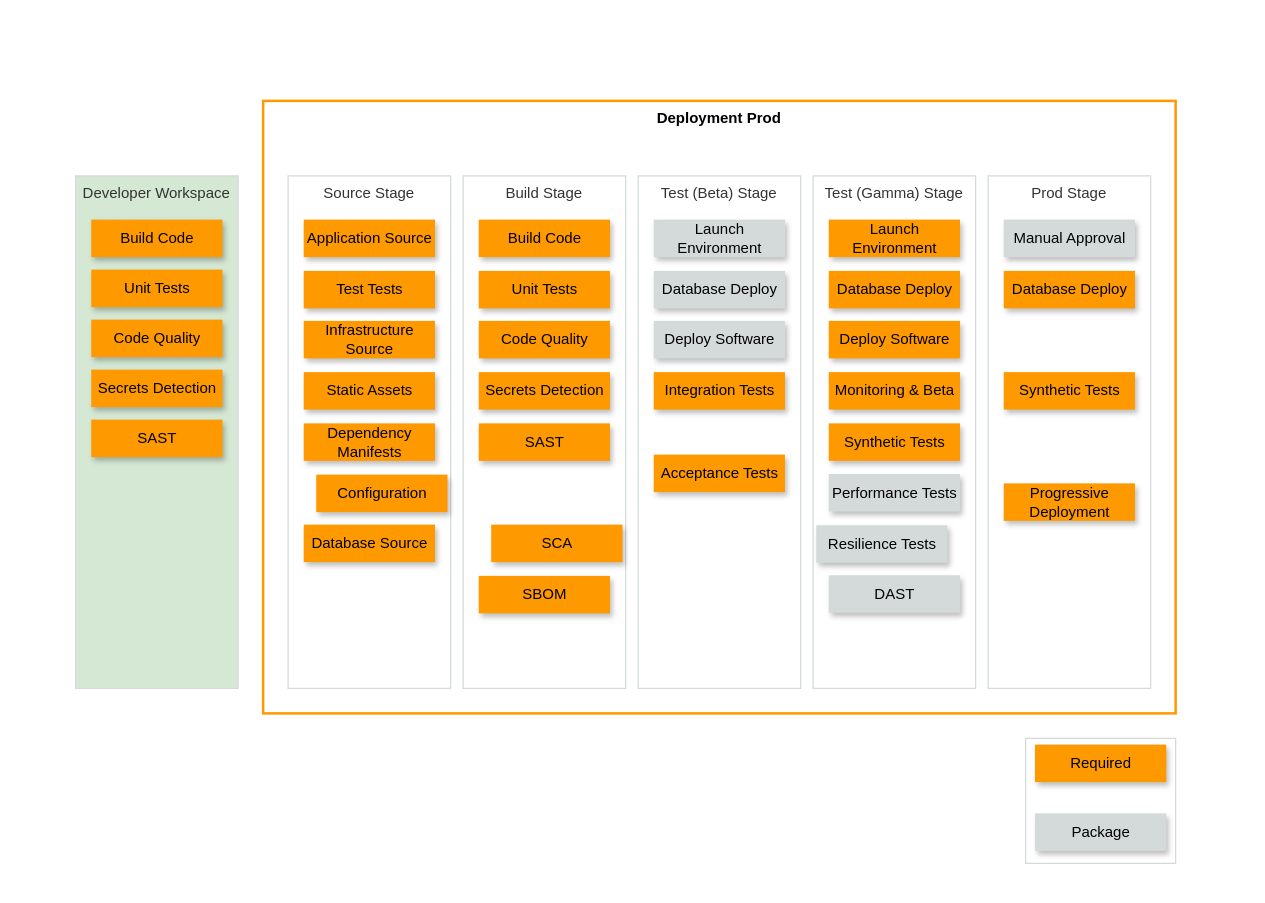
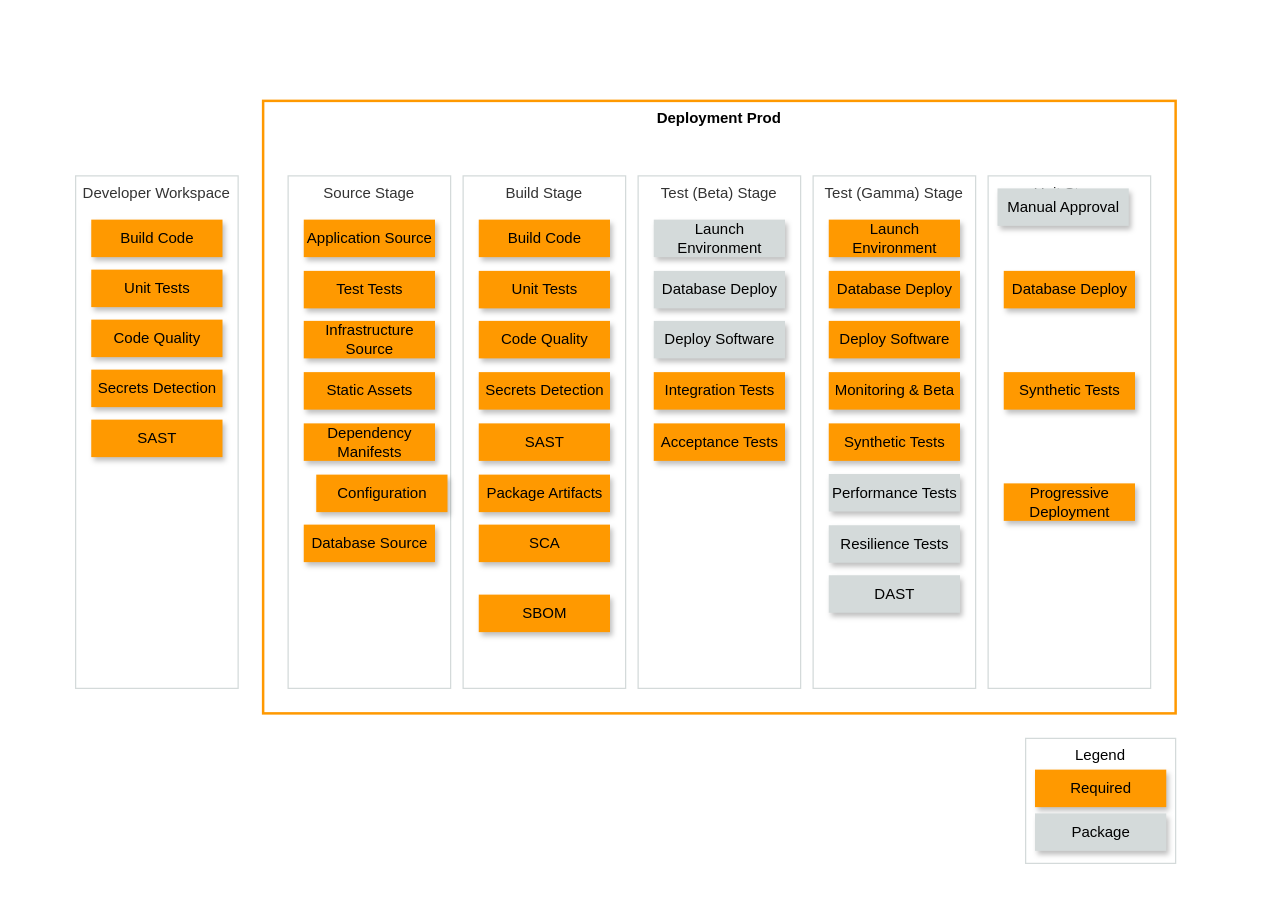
- <mxCell id="3" value="Developer Workspace" style="fillColor=#d5e8d4;strokeColor=#D4DADA;verticalAlign=top;fontStyle=0;fontColor=#333333;shadow=0;" vertex="1" parent="1"><mxGeometry x="60" y="140" width="130" height="410" as="geometry" /></mxCell>
+ <mxCell id="3" value="Developer Workspace" style="fillColor=#FFFFFF;strokeColor=#D4DADA;verticalAlign=top;fontStyle=0;fontColor=#333333;shadow=0;" vertex="1" parent="1"><mxGeometry x="60" y="140" width="130" height="410" as="geometry" /></mxCell>
- <mxCell id="17" value="Prod Stage" style="fillColor=#FFFFFF;strokeColor=#D4DADA;verticalAlign=top;fontStyle=0;fontColor=#333333;shadow=0;glass=0;sketch=0;" vertex="1" parent="1"><mxGeometry x="790" y="140" width="130" height="410" as="geometry" /></mxCell>
+ <mxCell id="17" value="Unit Stage" style="fillColor=#FFFFFF;strokeColor=#D4DADA;verticalAlign=top;fontStyle=0;fontColor=#333333;shadow=0;glass=0;sketch=0;" vertex="1" parent="1"><mxGeometry x="790" y="140" width="130" height="410" as="geometry" /></mxCell>
- <mxCell id="46" value="Manual Approval" style="rounded=0;whiteSpace=wrap;html=1;fillColor=#D4DADA;strokeColor=none;fontColor=#000000;shadow=1;" vertex="1" parent="1"><mxGeometry x="802.5" y="175" width="105" height="30" as="geometry" /></mxCell>
+ <mxCell id="46" value="Manual Approval" style="rounded=0;whiteSpace=wrap;html=1;fillColor=#D4DADA;strokeColor=none;fontColor=#000000;shadow=1;" vertex="1" parent="1"><mxGeometry x="797.5" y="150" width="105" height="30" as="geometry" /></mxCell>
- <mxCell id="35" value="Acceptance Tests" style="rounded=0;whiteSpace=wrap;html=1;fillColor=#ff9900;strokeColor=none;fontColor=#000000;shadow=1;" vertex="1" parent="1"><mxGeometry x="522.5" y="363" width="105" height="30" as="geometry" /></mxCell>
+ <mxCell id="35" value="Acceptance Tests" style="rounded=0;whiteSpace=wrap;html=1;fillColor=#ff9900;strokeColor=none;fontColor=#000000;shadow=1;" vertex="1" parent="1"><mxGeometry x="522.5" y="338" width="105" height="30" as="geometry" /></mxCell>
+ <mxCell id="23" value="Package Artifacts" style="rounded=0;whiteSpace=wrap;html=1;fillColor=#ff9900;strokeColor=none;fontColor=#000000;shadow=1;" vertex="1" parent="1"><mxGeometry x="382.5" y="379" width="105" height="30" as="geometry" /></mxCell>
- <mxCell id="24" value="SCA" style="rounded=0;whiteSpace=wrap;html=1;fillColor=#ff9900;strokeColor=none;fontColor=#000000;shadow=1;" vertex="1" parent="1"><mxGeometry x="392.5" y="419" width="105" height="30" as="geometry" /></mxCell>
+ <mxCell id="24" value="SCA" style="rounded=0;whiteSpace=wrap;html=1;fillColor=#ff9900;strokeColor=none;fontColor=#000000;shadow=1;" vertex="1" parent="1"><mxGeometry x="382.5" y="419" width="105" height="30" as="geometry" /></mxCell>
- <mxCell id="44" value="Resilience Tests" style="rounded=0;whiteSpace=wrap;html=1;fillColor=#D4DADA;strokeColor=none;fontColor=#000000;shadow=1;" vertex="1" parent="1"><mxGeometry x="652.5" y="419.5" width="105" height="30" as="geometry" /></mxCell>
+ <mxCell id="44" value="Resilience Tests" style="rounded=0;whiteSpace=wrap;html=1;fillColor=#D4DADA;strokeColor=none;fontColor=#000000;shadow=1;" vertex="1" parent="1"><mxGeometry x="662.5" y="419.5" width="105" height="30" as="geometry" /></mxCell>
- <mxCell id="25" value="SBOM" style="rounded=0;whiteSpace=wrap;html=1;fillColor=#ff9900;strokeColor=none;fontColor=#000000;shadow=1;" vertex="1" parent="1"><mxGeometry x="382.5" y="460" width="105" height="30" as="geometry" /></mxCell>
+ <mxCell id="25" value="SBOM" style="rounded=0;whiteSpace=wrap;html=1;fillColor=#ff9900;strokeColor=none;fontColor=#000000;shadow=1;" vertex="1" parent="1"><mxGeometry x="382.5" y="475" width="105" height="30" as="geometry" /></mxCell>
- <mxCell id="11" value="Required" style="rounded=0;whiteSpace=wrap;html=1;fillColor=#ff9900;strokeColor=none;fontColor=#000000;shadow=1;" vertex="1" parent="1"><mxGeometry x="827.5" y="595" width="105" height="30" as="geometry" /></mxCell>
+ <mxCell id="11" value="Required" style="rounded=0;whiteSpace=wrap;html=1;fillColor=#ff9900;strokeColor=none;fontColor=#000000;shadow=1;" vertex="1" parent="1"><mxGeometry x="827.5" y="615" width="105" height="30" as="geometry" /></mxCell>
